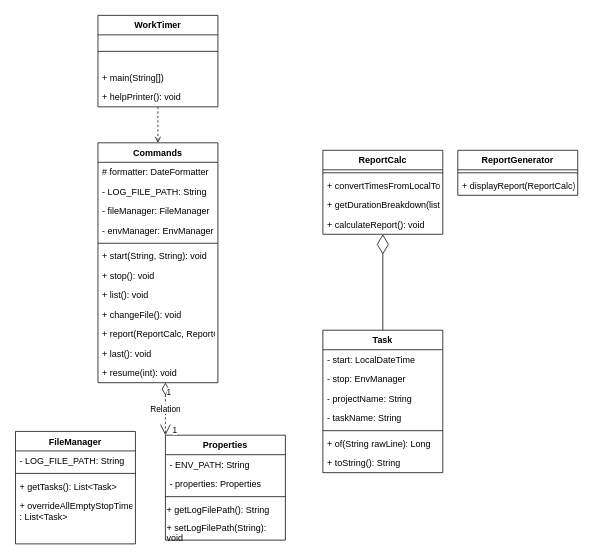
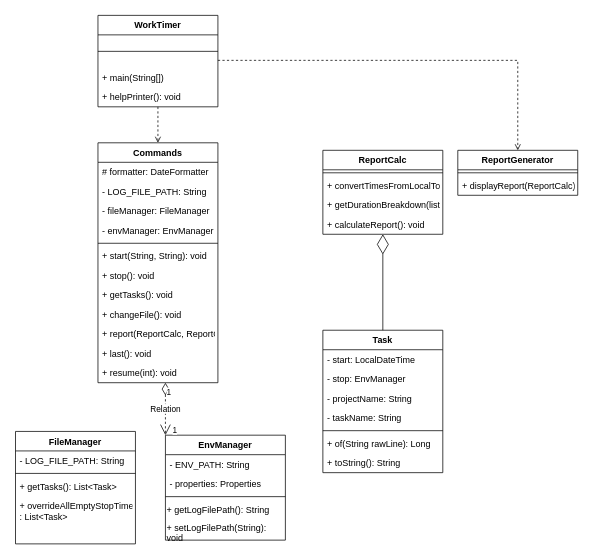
+ <mxCell id="51" value="" style="html=1;verticalAlign=bottom;labelBackgroundColor=none;endArrow=open;endFill=0;dashed=1;rounded=0;edgeStyle=orthogonalEdgeStyle;" edge="1" parent="1" source="7" target="48"><mxGeometry width="160" relative="1" as="geometry"><mxPoint x="300" y="91" as="sourcePoint" /><mxPoint x="520" y="210" as="targetPoint" /><Array as="points"><mxPoint x="690" y="80" /></Array></mxGeometry></mxCell>
- <mxCell id="39" value="+ list(): void&#10;" style="text;strokeColor=none;fillColor=none;align=left;verticalAlign=top;spacingLeft=4;spacingRight=4;overflow=hidden;rotatable=0;points=[[0,0.5],[1,0.5]];portConstraint=eastwest;" vertex="1" parent="31"><mxGeometry y="190" width="160" height="26" as="geometry" /></mxCell>
+ <mxCell id="39" value="+ getTasks(): void&#10;" style="text;strokeColor=none;fillColor=none;align=left;verticalAlign=top;spacingLeft=4;spacingRight=4;overflow=hidden;rotatable=0;points=[[0,0.5],[1,0.5]];portConstraint=eastwest;" vertex="1" parent="31"><mxGeometry y="190" width="160" height="26" as="geometry" /></mxCell>
- <mxCell id="24" value="Properties" style="swimlane;fontStyle=1;align=center;verticalAlign=top;childLayout=stackLayout;horizontal=1;startSize=26;horizontalStack=0;resizeParent=1;resizeParentMax=0;resizeLast=0;collapsible=1;marginBottom=0;" parent="1" vertex="1"><mxGeometry x="220" y="580" width="160" height="140" as="geometry" /></mxCell>
+ <mxCell id="24" value="EnvManager" style="swimlane;fontStyle=1;align=center;verticalAlign=top;childLayout=stackLayout;horizontal=1;startSize=26;horizontalStack=0;resizeParent=1;resizeParentMax=0;resizeLast=0;collapsible=1;marginBottom=0;" parent="1" vertex="1"><mxGeometry x="220" y="580" width="160" height="140" as="geometry" /></mxCell>
